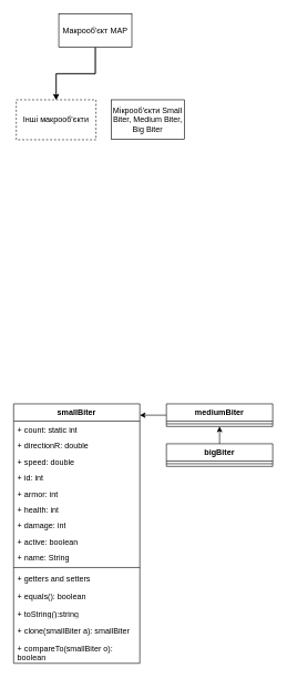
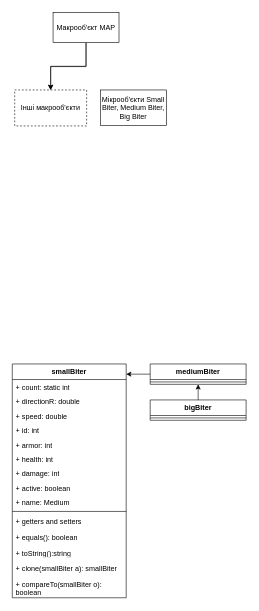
- <mxCell id="11" value="+ name: String" style="text;strokeColor=none;fillColor=none;align=left;verticalAlign=top;spacingLeft=4;spacingRight=4;overflow=hidden;rotatable=0;points=[[0,0.5],[1,0.5]];portConstraint=eastwest;whiteSpace=wrap;html=1;" vertex="1" parent="2"><mxGeometry y="218" width="190" height="24" as="geometry" /></mxCell>
+ <mxCell id="11" value="+ name: Medium" style="text;strokeColor=none;fillColor=none;align=left;verticalAlign=top;spacingLeft=4;spacingRight=4;overflow=hidden;rotatable=0;points=[[0,0.5],[1,0.5]];portConstraint=eastwest;whiteSpace=wrap;html=1;" vertex="1" parent="2"><mxGeometry y="218" width="190" height="24" as="geometry" /></mxCell>
